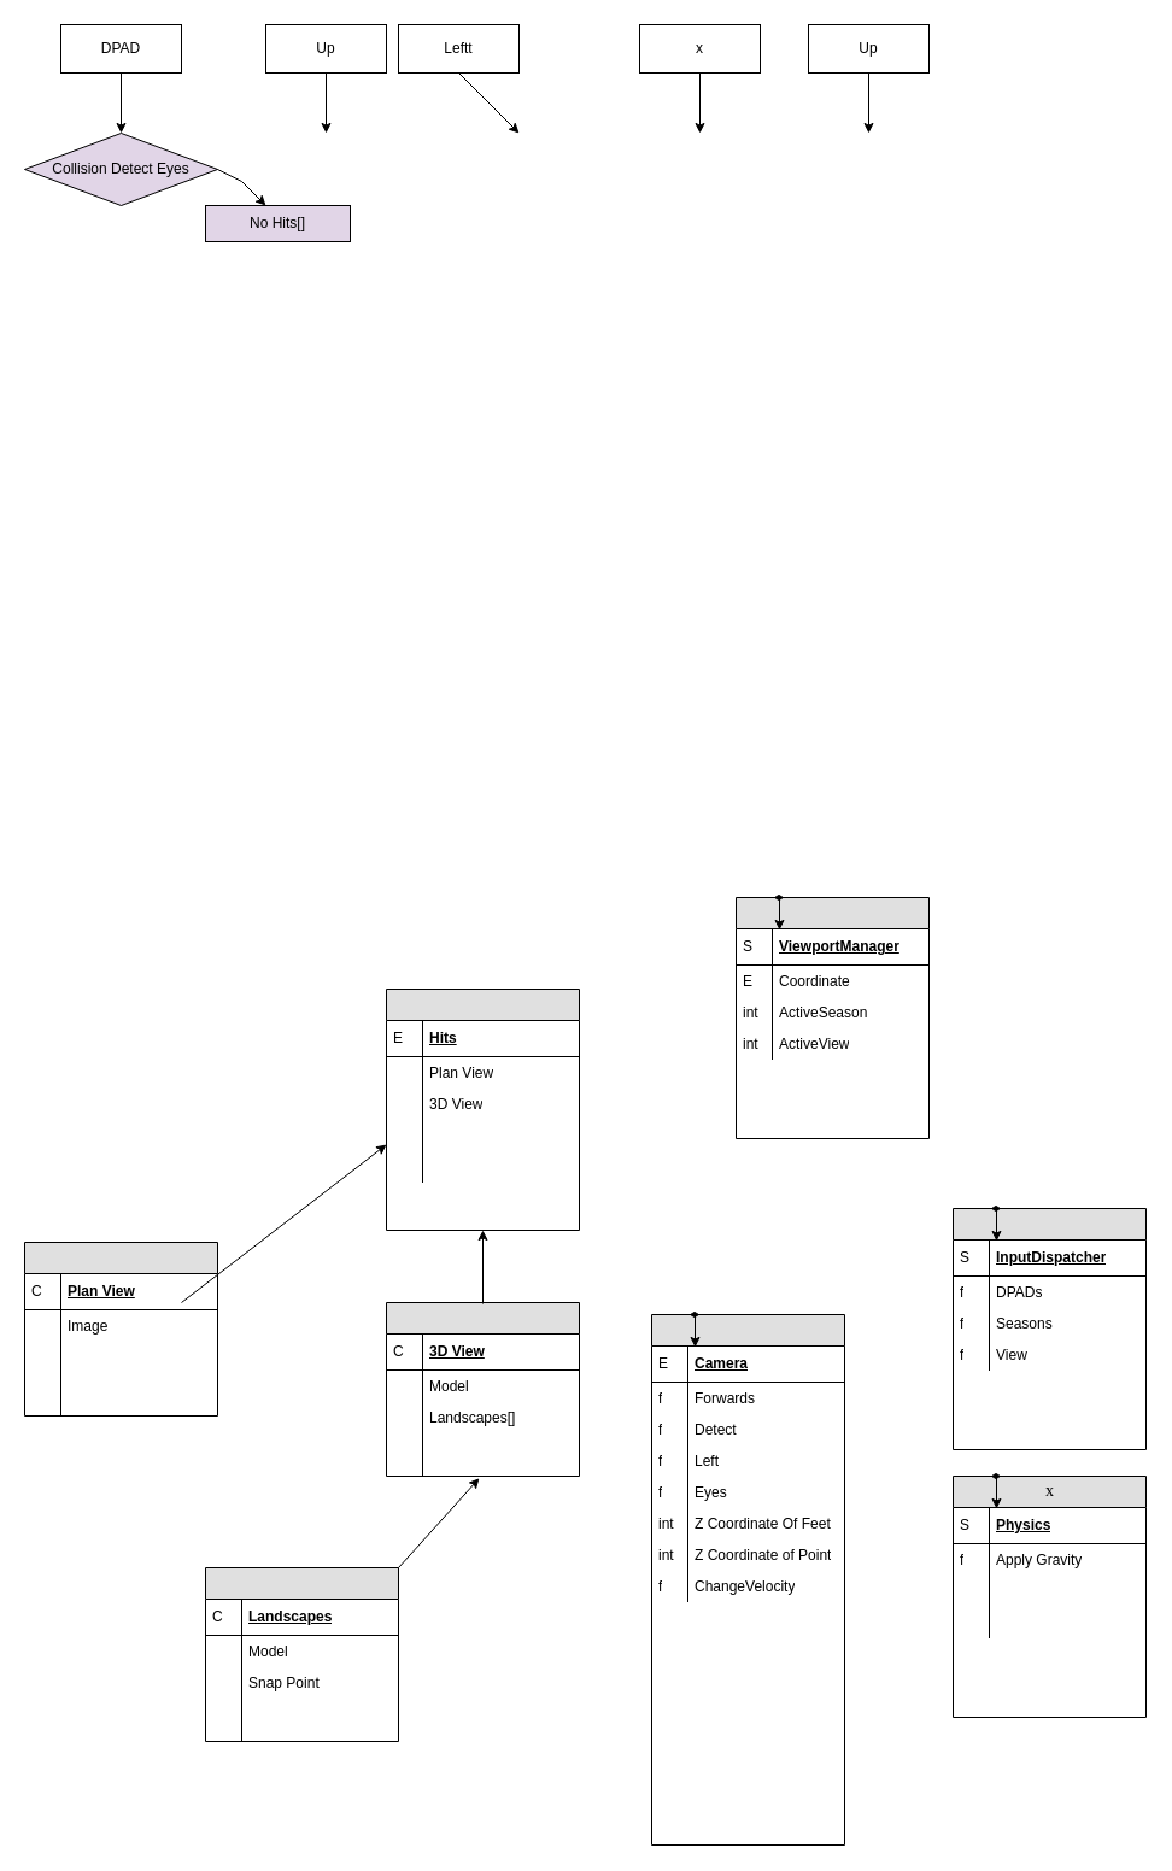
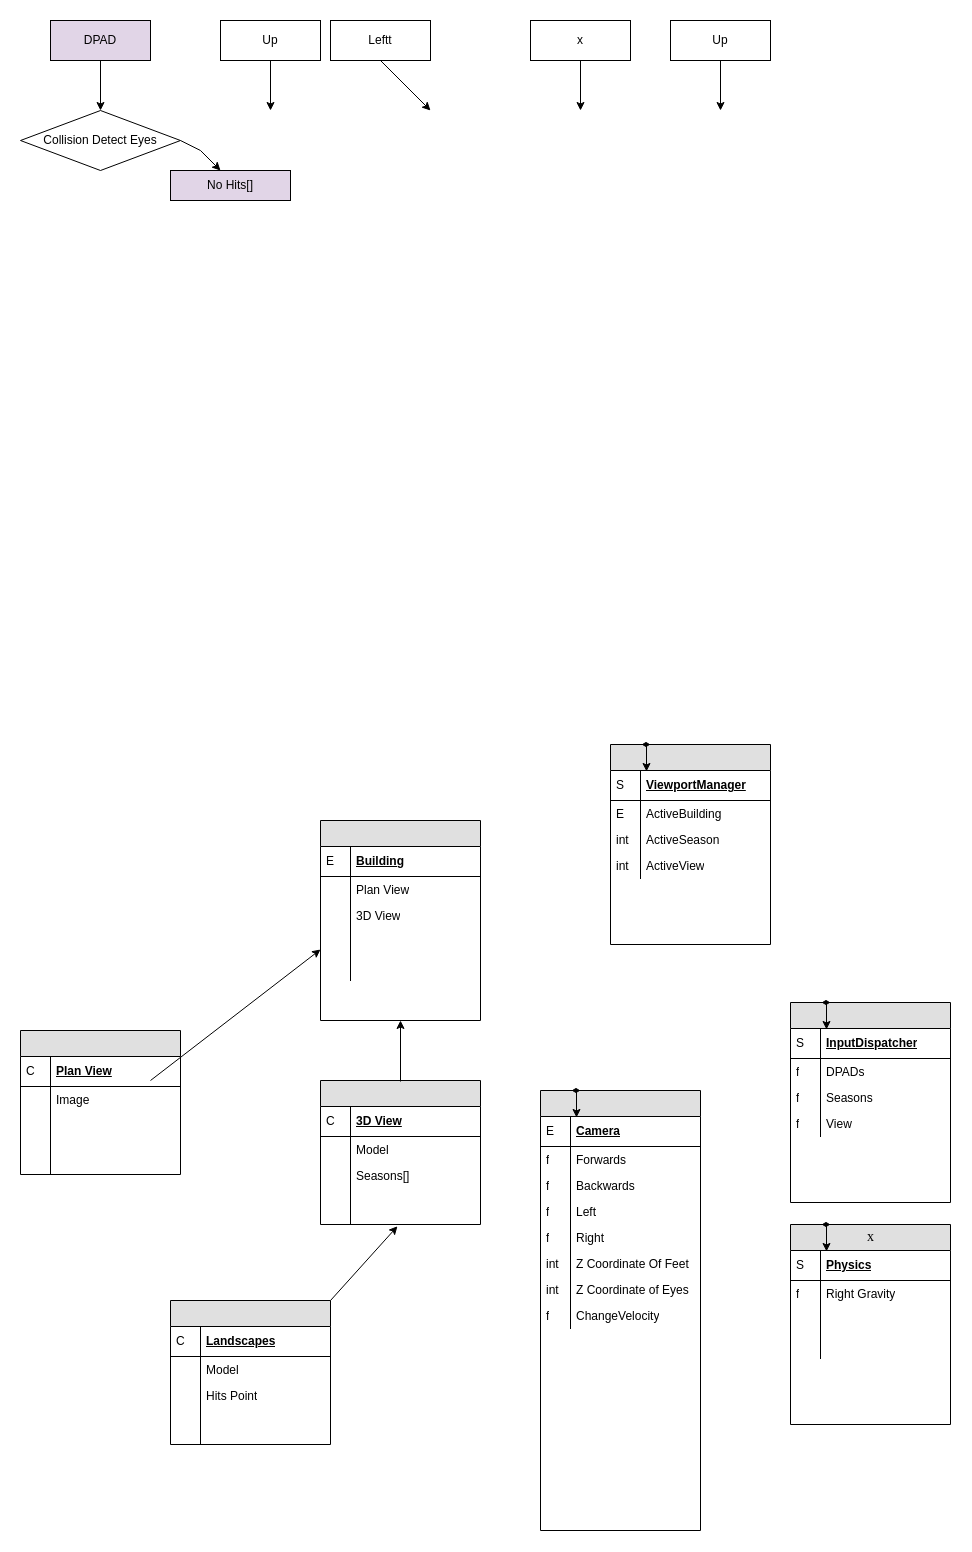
- <mxCell id="67" value="DPAD" style="whiteSpace=wrap;html=1;align=center;" vertex="1" parent="1"><mxGeometry x="50" y="20" width="100" height="40" as="geometry" /></mxCell>
+ <mxCell id="67" value="DPAD" style="whiteSpace=wrap;html=1;align=center;fillColor=#e1d5e7;" vertex="1" parent="1"><mxGeometry x="50" y="20" width="100" height="40" as="geometry" /></mxCell>
- <mxCell id="77" value="Collision Detect Eyes" style="rhombus;whiteSpace=wrap;html=1;fillColor=#e1d5e7;" vertex="1" parent="1"><mxGeometry x="20" y="110" width="160" height="60" as="geometry" /></mxCell>
+ <mxCell id="77" value="Collision Detect Eyes" style="rhombus;whiteSpace=wrap;html=1;" vertex="1" parent="1"><mxGeometry x="20" y="110" width="160" height="60" as="geometry" /></mxCell>
- <mxCell id="42" value="Coordinate" style="shape=partialRectangle;top=0;left=0;right=0;bottom=0;html=1;align=left;verticalAlign=top;fillColor=none;spacingLeft=34;spacingRight=4;whiteSpace=wrap;overflow=hidden;rotatable=0;points=[[0,0.5],[1,0.5]];portConstraint=eastwest;dropTarget=0;" vertex="1" parent="39"><mxGeometry y="56" width="160" height="26" as="geometry" /></mxCell>
+ <mxCell id="42" value="ActiveBuilding" style="shape=partialRectangle;top=0;left=0;right=0;bottom=0;html=1;align=left;verticalAlign=top;fillColor=none;spacingLeft=34;spacingRight=4;whiteSpace=wrap;overflow=hidden;rotatable=0;points=[[0,0.5],[1,0.5]];portConstraint=eastwest;dropTarget=0;" vertex="1" parent="39"><mxGeometry y="56" width="160" height="26" as="geometry" /></mxCell>
- <mxCell id="3" value="Hits" style="shape=partialRectangle;top=0;left=0;right=0;bottom=1;html=1;align=left;verticalAlign=middle;fillColor=none;spacingLeft=34;spacingRight=4;whiteSpace=wrap;overflow=hidden;rotatable=0;points=[[0,0.5],[1,0.5]];portConstraint=eastwest;dropTarget=0;fontStyle=5;" parent="2" vertex="1"><mxGeometry y="26" width="160" height="30" as="geometry" /></mxCell>
+ <mxCell id="3" value="Building" style="shape=partialRectangle;top=0;left=0;right=0;bottom=1;html=1;align=left;verticalAlign=middle;fillColor=none;spacingLeft=34;spacingRight=4;whiteSpace=wrap;overflow=hidden;rotatable=0;points=[[0,0.5],[1,0.5]];portConstraint=eastwest;dropTarget=0;fontStyle=5;" parent="2" vertex="1"><mxGeometry y="26" width="160" height="30" as="geometry" /></mxCell>
- <mxCell id="32" value="Landscapes[]" style="shape=partialRectangle;top=0;left=0;right=0;bottom=0;html=1;align=left;verticalAlign=top;fillColor=none;spacingLeft=34;spacingRight=4;whiteSpace=wrap;overflow=hidden;rotatable=0;points=[[0,0.5],[1,0.5]];portConstraint=eastwest;dropTarget=0;" vertex="1" parent="27"><mxGeometry y="82" width="160" height="26" as="geometry" /></mxCell>
+ <mxCell id="32" value="Seasons[]" style="shape=partialRectangle;top=0;left=0;right=0;bottom=0;html=1;align=left;verticalAlign=top;fillColor=none;spacingLeft=34;spacingRight=4;whiteSpace=wrap;overflow=hidden;rotatable=0;points=[[0,0.5],[1,0.5]];portConstraint=eastwest;dropTarget=0;" vertex="1" parent="27"><mxGeometry y="82" width="160" height="26" as="geometry" /></mxCell>
- <mxCell id="54" value="Detect" style="shape=partialRectangle;top=0;left=0;right=0;bottom=0;html=1;align=left;verticalAlign=top;fillColor=none;spacingLeft=34;spacingRight=4;whiteSpace=wrap;overflow=hidden;rotatable=0;points=[[0,0.5],[1,0.5]];portConstraint=eastwest;dropTarget=0;" vertex="1" parent="49"><mxGeometry y="82" width="160" height="26" as="geometry" /></mxCell>
+ <mxCell id="54" value="Backwards" style="shape=partialRectangle;top=0;left=0;right=0;bottom=0;html=1;align=left;verticalAlign=top;fillColor=none;spacingLeft=34;spacingRight=4;whiteSpace=wrap;overflow=hidden;rotatable=0;points=[[0,0.5],[1,0.5]];portConstraint=eastwest;dropTarget=0;" vertex="1" parent="49"><mxGeometry y="82" width="160" height="26" as="geometry" /></mxCell>
- <mxCell id="59" value="Eyes&lt;br&gt;" style="shape=partialRectangle;top=0;left=0;right=0;bottom=0;html=1;align=left;verticalAlign=top;fillColor=none;spacingLeft=34;spacingRight=4;whiteSpace=wrap;overflow=hidden;rotatable=0;points=[[0,0.5],[1,0.5]];portConstraint=eastwest;dropTarget=0;" vertex="1" parent="49"><mxGeometry y="134" width="160" height="26" as="geometry" /></mxCell>
+ <mxCell id="59" value="Right&lt;br&gt;" style="shape=partialRectangle;top=0;left=0;right=0;bottom=0;html=1;align=left;verticalAlign=top;fillColor=none;spacingLeft=34;spacingRight=4;whiteSpace=wrap;overflow=hidden;rotatable=0;points=[[0,0.5],[1,0.5]];portConstraint=eastwest;dropTarget=0;" vertex="1" parent="49"><mxGeometry y="134" width="160" height="26" as="geometry" /></mxCell>
- <mxCell id="93" value="Apply Gravity" style="shape=partialRectangle;top=0;left=0;right=0;bottom=0;html=1;align=left;verticalAlign=top;fillColor=none;spacingLeft=34;spacingRight=4;whiteSpace=wrap;overflow=hidden;rotatable=0;points=[[0,0.5],[1,0.5]];portConstraint=eastwest;dropTarget=0;" vertex="1" parent="90"><mxGeometry y="56" width="160" height="26" as="geometry" /></mxCell>
+ <mxCell id="93" value="Right Gravity" style="shape=partialRectangle;top=0;left=0;right=0;bottom=0;html=1;align=left;verticalAlign=top;fillColor=none;spacingLeft=34;spacingRight=4;whiteSpace=wrap;overflow=hidden;rotatable=0;points=[[0,0.5],[1,0.5]];portConstraint=eastwest;dropTarget=0;" vertex="1" parent="90"><mxGeometry y="56" width="160" height="26" as="geometry" /></mxCell>
- <mxCell id="63" value="Z Coordinate of Point" style="shape=partialRectangle;top=0;left=0;right=0;bottom=0;html=1;align=left;verticalAlign=top;fillColor=none;spacingLeft=34;spacingRight=4;whiteSpace=wrap;overflow=hidden;rotatable=0;points=[[0,0.5],[1,0.5]];portConstraint=eastwest;dropTarget=0;" vertex="1" parent="49"><mxGeometry y="186" width="160" height="26" as="geometry" /></mxCell>
+ <mxCell id="63" value="Z Coordinate of Eyes" style="shape=partialRectangle;top=0;left=0;right=0;bottom=0;html=1;align=left;verticalAlign=top;fillColor=none;spacingLeft=34;spacingRight=4;whiteSpace=wrap;overflow=hidden;rotatable=0;points=[[0,0.5],[1,0.5]];portConstraint=eastwest;dropTarget=0;" vertex="1" parent="49"><mxGeometry y="186" width="160" height="26" as="geometry" /></mxCell>
- <mxCell id="105" value="Snap Point" style="shape=partialRectangle;top=0;left=0;right=0;bottom=0;html=1;align=left;verticalAlign=top;fillColor=none;spacingLeft=34;spacingRight=4;whiteSpace=wrap;overflow=hidden;rotatable=0;points=[[0,0.5],[1,0.5]];portConstraint=eastwest;dropTarget=0;" vertex="1" parent="100"><mxGeometry y="82" width="160" height="26" as="geometry" /></mxCell>
+ <mxCell id="105" value="Hits Point" style="shape=partialRectangle;top=0;left=0;right=0;bottom=0;html=1;align=left;verticalAlign=top;fillColor=none;spacingLeft=34;spacingRight=4;whiteSpace=wrap;overflow=hidden;rotatable=0;points=[[0,0.5],[1,0.5]];portConstraint=eastwest;dropTarget=0;" vertex="1" parent="100"><mxGeometry y="82" width="160" height="26" as="geometry" /></mxCell>
